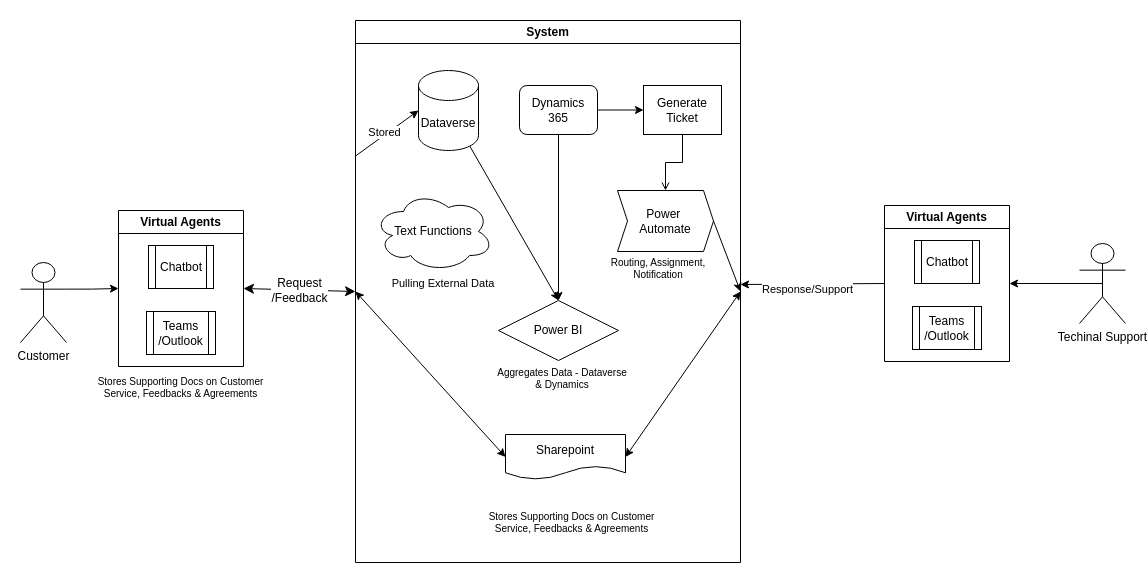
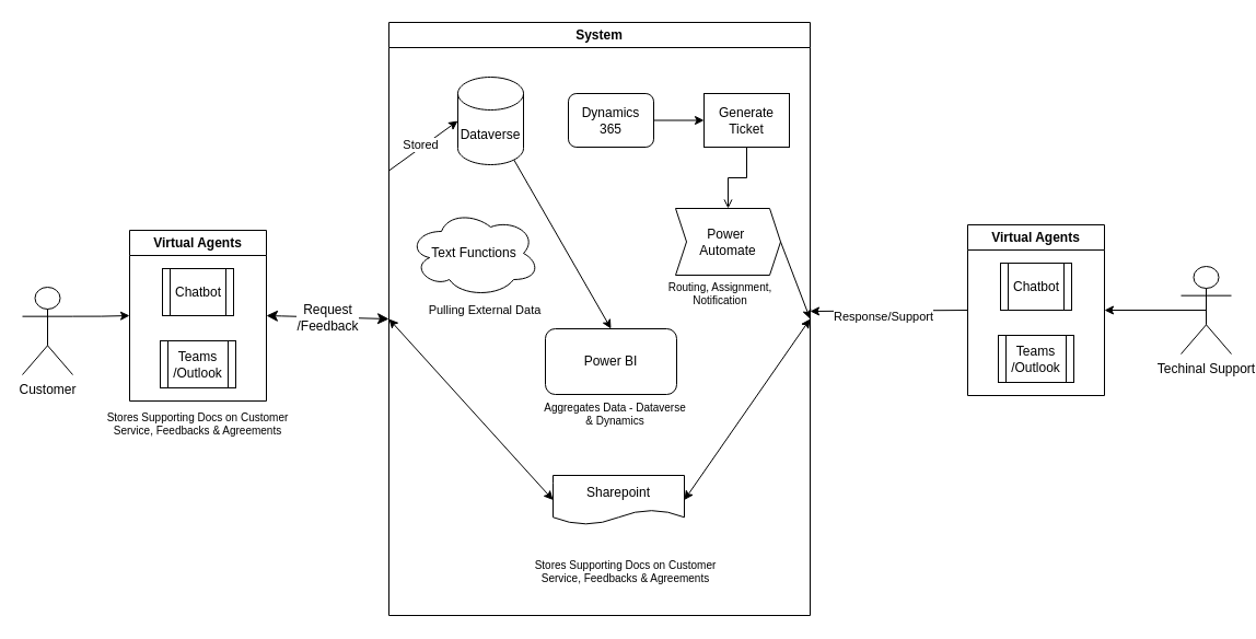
- <mxCell id="10" style="rounded=0;orthogonalLoop=1;jettySize=auto;html=1;exitX=0.5;exitY=1;exitDx=0;exitDy=0;entryX=0.5;entryY=0;entryDx=0;entryDy=0;" edge="1" parent="4" source="11" target="25"><mxGeometry relative="1" as="geometry" /></mxCell>
- <mxCell id="25" value="Power BI" style="rhombus;whiteSpace=wrap;html=1;" vertex="1" parent="24"><mxGeometry x="6" width="120" height="60" as="geometry" /></mxCell>
+ <mxCell id="25" value="Power BI" style="rounded=1;whiteSpace=wrap;html=1;" vertex="1" parent="24"><mxGeometry x="6" width="120" height="60" as="geometry" /></mxCell>
